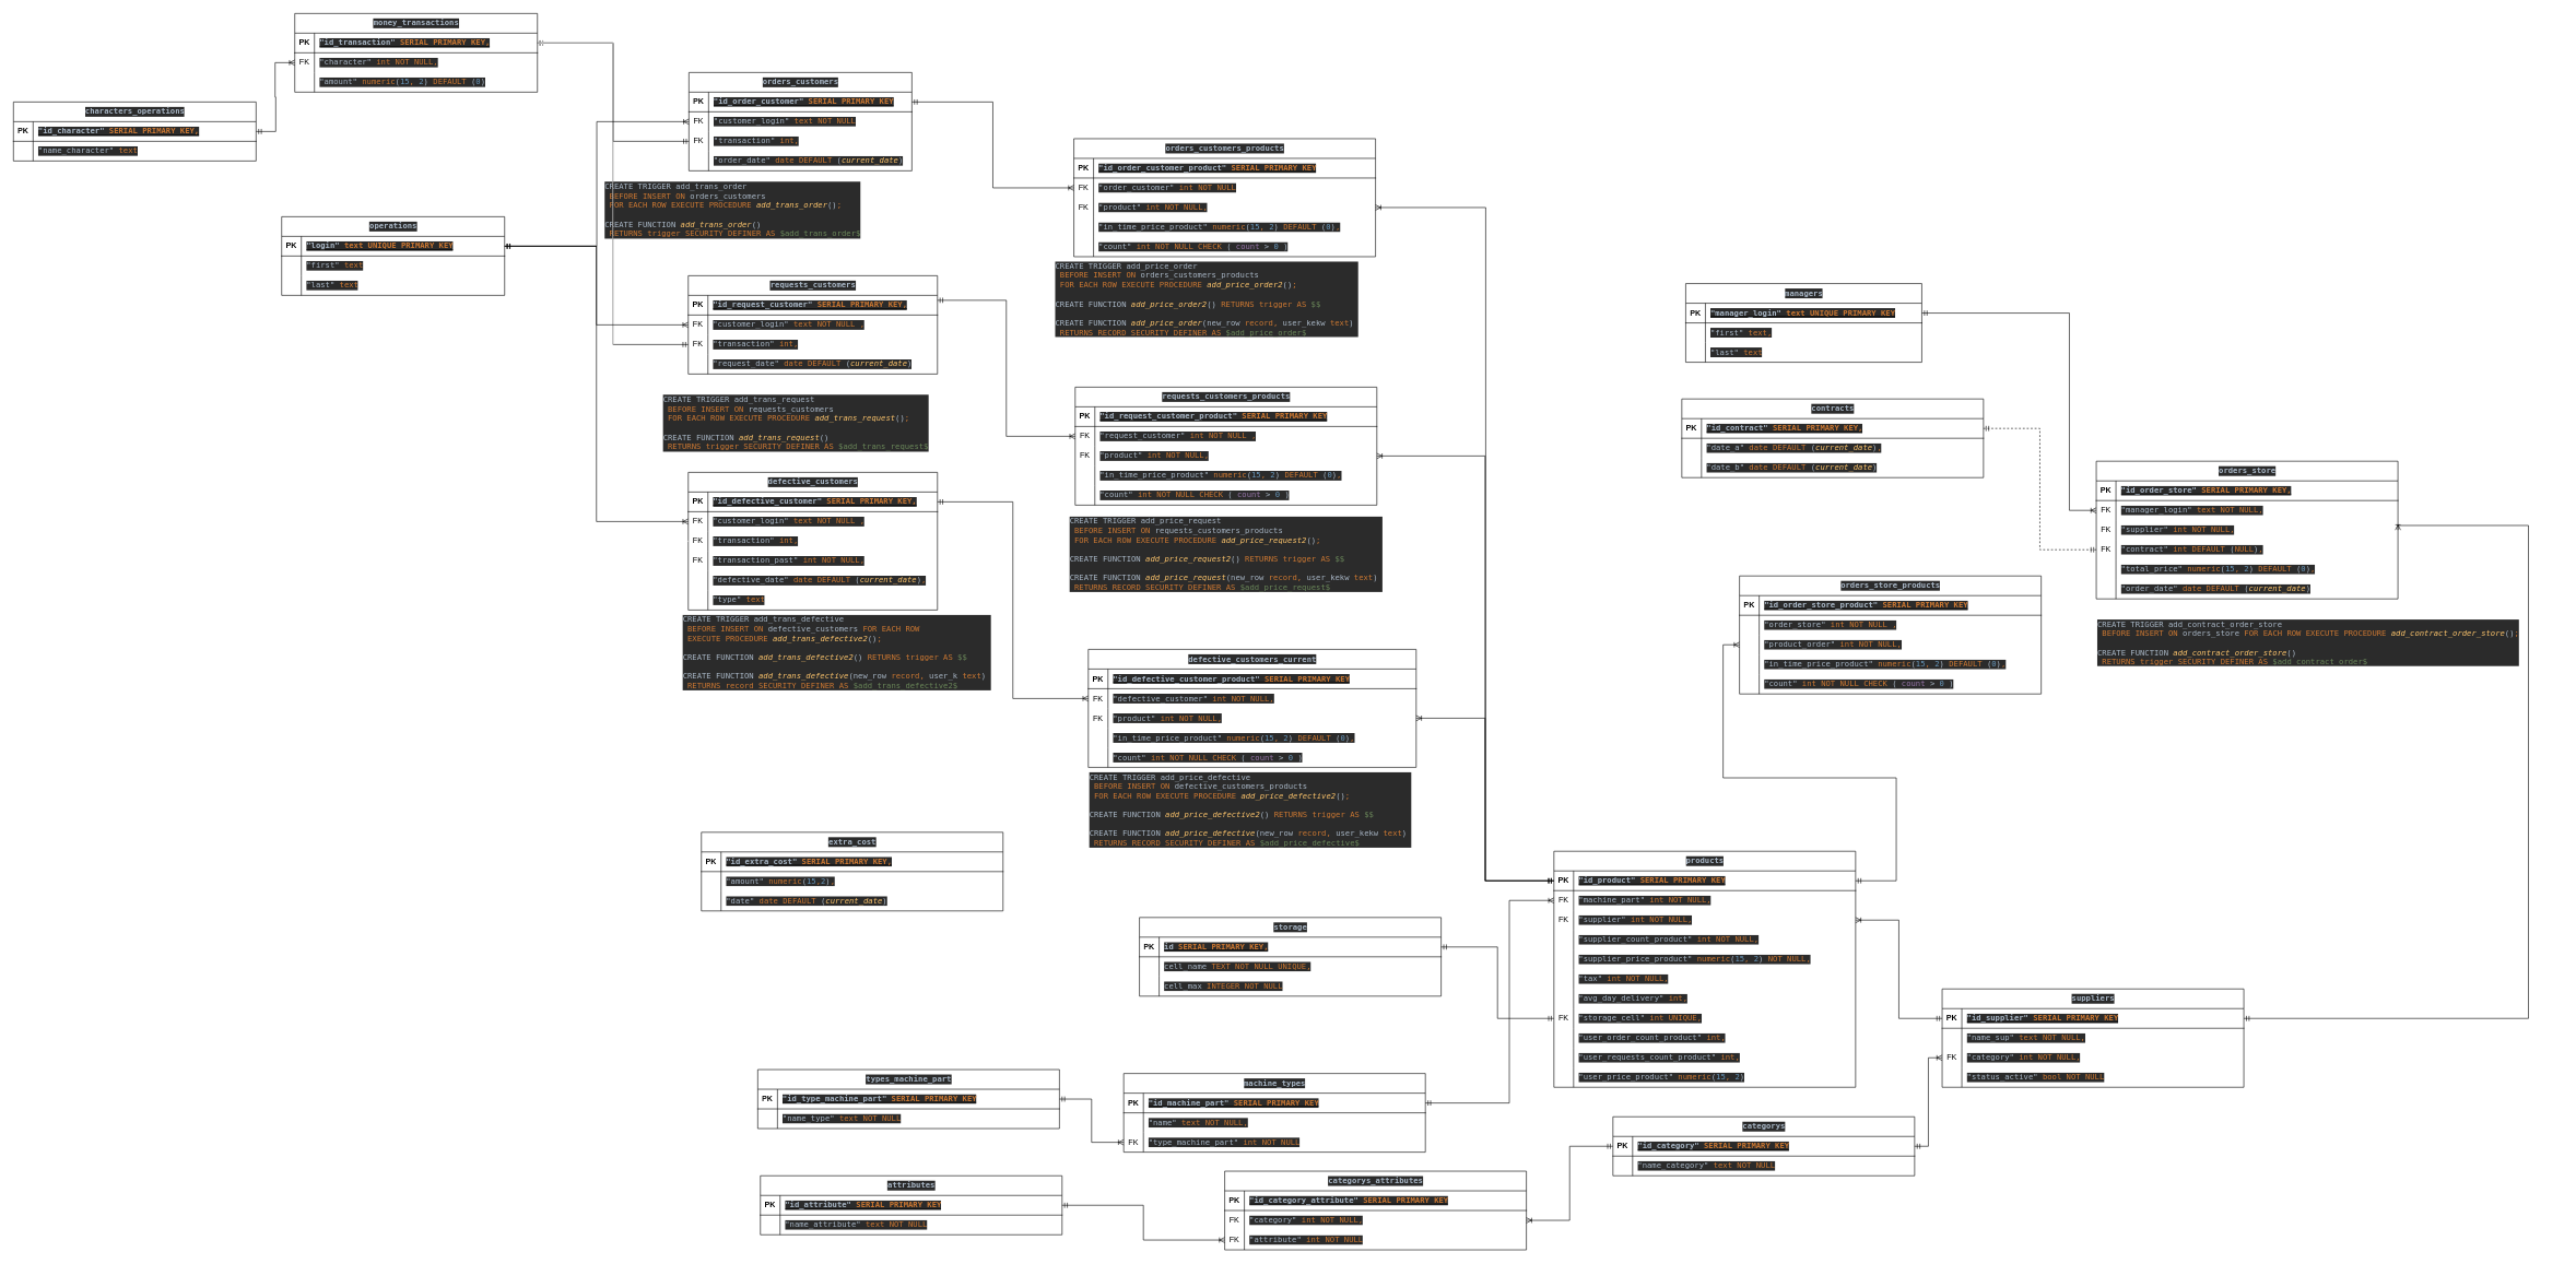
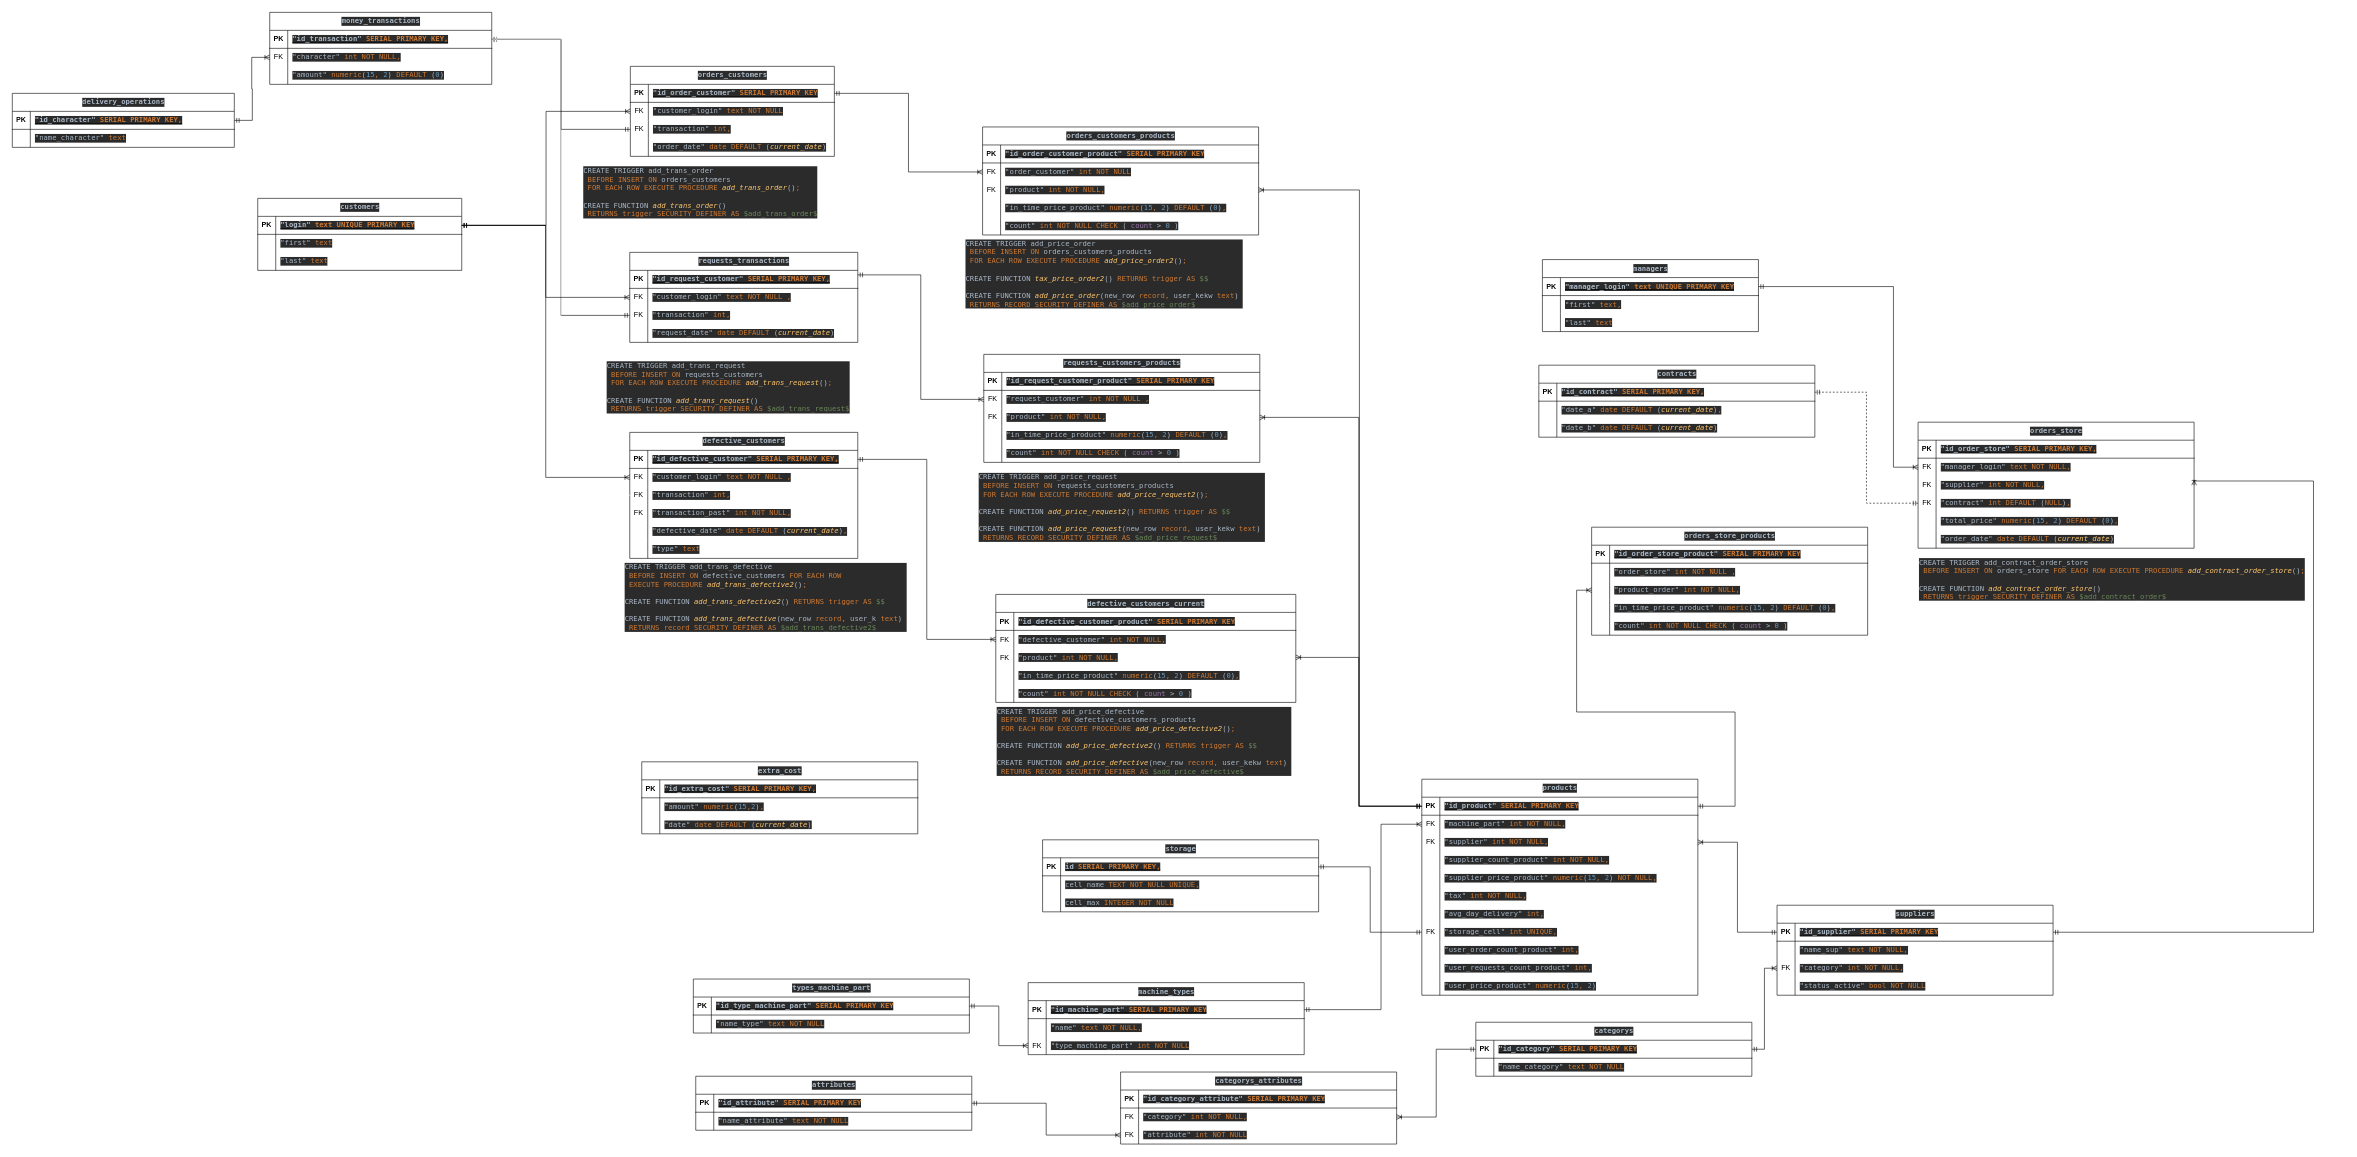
- <mxCell id="219" value="&lt;div style=&quot;background-color: rgb(43, 43, 43); color: rgb(169, 183, 198); font-family: &amp;quot;JetBrains Mono&amp;quot;, monospace;&quot;&gt;&lt;div style=&quot;&quot;&gt;&lt;div style=&quot;&quot;&gt;&lt;div style=&quot;&quot;&gt;characters_operations&lt;/div&gt;&lt;/div&gt;&lt;/div&gt;&lt;/div&gt;" style="shape=table;startSize=30;container=1;collapsible=1;childLayout=tableLayout;fixedRows=1;rowLines=0;fontStyle=1;align=center;resizeLast=1;html=1;" parent="1" vertex="1"><mxGeometry x="20" y="155" width="370" height="90" as="geometry" /></mxCell>
+ <mxCell id="219" value="&lt;div style=&quot;background-color: rgb(43, 43, 43); color: rgb(169, 183, 198); font-family: &amp;quot;JetBrains Mono&amp;quot;, monospace;&quot;&gt;&lt;div style=&quot;&quot;&gt;&lt;div style=&quot;&quot;&gt;&lt;div style=&quot;&quot;&gt;delivery_operations&lt;/div&gt;&lt;/div&gt;&lt;/div&gt;&lt;/div&gt;" style="shape=table;startSize=30;container=1;collapsible=1;childLayout=tableLayout;fixedRows=1;rowLines=0;fontStyle=1;align=center;resizeLast=1;html=1;" parent="1" vertex="1"><mxGeometry x="20" y="155" width="370" height="90" as="geometry" /></mxCell>
- <mxCell id="25" value="&lt;div style=&quot;background-color: rgb(43, 43, 43); color: rgb(169, 183, 198); font-family: &amp;quot;JetBrains Mono&amp;quot;, monospace;&quot;&gt;&lt;div style=&quot;&quot;&gt;CREATE TRIGGER add_trans_order&lt;br&gt;&lt;span style=&quot;color:#cc7832;&quot;&gt;&lt;span style=&quot;white-space: pre;&quot;&gt; &lt;/span&gt;BEFORE INSERT ON &lt;/span&gt;orders_customers&amp;nbsp;&lt;/div&gt;&lt;div style=&quot;&quot;&gt;&lt;span style=&quot;color:#cc7832;&quot;&gt;&lt;span style=&quot;white-space: pre;&quot;&gt; &lt;/span&gt;FOR EACH ROW EXECUTE PROCEDURE &lt;/span&gt;&lt;span style=&quot;color:#ffc66d;font-style:italic;&quot;&gt;add_trans_order&lt;/span&gt;()&lt;span style=&quot;color:#cc7832;&quot;&gt;;&lt;/span&gt;&lt;/div&gt;&lt;div style=&quot;&quot;&gt;&lt;span style=&quot;color:#cc7832;&quot;&gt;&lt;br&gt;&lt;/span&gt;&lt;/div&gt;&lt;div style=&quot;&quot;&gt;&lt;div style=&quot;&quot;&gt;CREATE FUNCTION &lt;span style=&quot;color:#ffc66d;font-style:italic;&quot;&gt;add_trans_order&lt;/span&gt;()&amp;nbsp;&lt;/div&gt;&lt;div style=&quot;&quot;&gt;&lt;span style=&quot;color:#cc7832;&quot;&gt;&lt;span style=&quot;white-space: pre;&quot;&gt; &lt;/span&gt;RETURNS trigger SECURITY DEFINER AS &lt;/span&gt;&lt;span style=&quot;color:#6a8759;&quot;&gt;$add_trans_order$&lt;/span&gt;&lt;/div&gt;&lt;/div&gt;&lt;/div&gt;" style="text;html=1;align=left;verticalAlign=middle;resizable=0;points=[];autosize=1;strokeColor=none;fillColor=none;" parent="1" vertex="1"><mxGeometry x="920" y="270" width="460" height="100" as="geometry" /></mxCell>
+ <mxCell id="25" value="&lt;div style=&quot;background-color: rgb(43, 43, 43); color: rgb(169, 183, 198); font-family: &amp;quot;JetBrains Mono&amp;quot;, monospace;&quot;&gt;&lt;div style=&quot;&quot;&gt;CREATE TRIGGER add_trans_order&lt;br&gt;&lt;span style=&quot;color:#cc7832;&quot;&gt;&lt;span style=&quot;white-space: pre;&quot;&gt; &lt;/span&gt;BEFORE INSERT ON &lt;/span&gt;orders_customers&amp;nbsp;&lt;/div&gt;&lt;div style=&quot;&quot;&gt;&lt;span style=&quot;color:#cc7832;&quot;&gt;&lt;span style=&quot;white-space: pre;&quot;&gt; &lt;/span&gt;FOR EACH ROW EXECUTE PROCEDURE &lt;/span&gt;&lt;span style=&quot;color:#ffc66d;font-style:italic;&quot;&gt;add_trans_order&lt;/span&gt;()&lt;span style=&quot;color:#cc7832;&quot;&gt;;&lt;/span&gt;&lt;/div&gt;&lt;div style=&quot;&quot;&gt;&lt;span style=&quot;color:#cc7832;&quot;&gt;&lt;br&gt;&lt;/span&gt;&lt;/div&gt;&lt;div style=&quot;&quot;&gt;&lt;div style=&quot;&quot;&gt;CREATE FUNCTION &lt;span style=&quot;color:#ffc66d;font-style:italic;&quot;&gt;add_trans_order&lt;/span&gt;()&amp;nbsp;&lt;/div&gt;&lt;div style=&quot;&quot;&gt;&lt;span style=&quot;color:#cc7832;&quot;&gt;&lt;span style=&quot;white-space: pre;&quot;&gt; &lt;/span&gt;RETURNS trigger SECURITY DEFINER AS &lt;/span&gt;&lt;span style=&quot;color:#6a8759;&quot;&gt;$add_trans_order$&lt;/span&gt;&lt;/div&gt;&lt;/div&gt;&lt;/div&gt;" style="text;html=1;align=left;verticalAlign=middle;resizable=0;points=[];autosize=1;strokeColor=none;fillColor=none;" parent="1" vertex="1"><mxGeometry x="970" y="270" width="460" height="100" as="geometry" /></mxCell>
- <mxCell id="2" value="&lt;div style=&quot;background-color: rgb(43, 43, 43); color: rgb(169, 183, 198); font-family: &amp;quot;JetBrains Mono&amp;quot;, monospace;&quot;&gt;operations&lt;/div&gt;" style="shape=table;startSize=30;container=1;collapsible=1;childLayout=tableLayout;fixedRows=1;rowLines=0;fontStyle=1;align=center;resizeLast=1;html=1;" parent="1" vertex="1"><mxGeometry x="429" y="330" width="340" height="120" as="geometry" /></mxCell>
+ <mxCell id="2" value="&lt;div style=&quot;background-color: rgb(43, 43, 43); color: rgb(169, 183, 198); font-family: &amp;quot;JetBrains Mono&amp;quot;, monospace;&quot;&gt;customers&lt;/div&gt;" style="shape=table;startSize=30;container=1;collapsible=1;childLayout=tableLayout;fixedRows=1;rowLines=0;fontStyle=1;align=center;resizeLast=1;html=1;" parent="1" vertex="1"><mxGeometry x="429" y="330" width="340" height="120" as="geometry" /></mxCell>
- <mxCell id="141" value="&lt;div style=&quot;background-color: rgb(43, 43, 43); color: rgb(169, 183, 198); font-family: &amp;quot;JetBrains Mono&amp;quot;, monospace;&quot;&gt;&lt;div style=&quot;&quot;&gt;&lt;div style=&quot;&quot;&gt;requests_customers&lt;/div&gt;&lt;/div&gt;&lt;/div&gt;" style="shape=table;startSize=30;container=1;collapsible=1;childLayout=tableLayout;fixedRows=1;rowLines=0;fontStyle=1;align=center;resizeLast=1;html=1;" parent="1" vertex="1"><mxGeometry x="1049" width="380" height="150" as="geometry" y="420" /></mxCell>
+ <mxCell id="141" value="&lt;div style=&quot;background-color: rgb(43, 43, 43); color: rgb(169, 183, 198); font-family: &amp;quot;JetBrains Mono&amp;quot;, monospace;&quot;&gt;&lt;div style=&quot;&quot;&gt;&lt;div style=&quot;&quot;&gt;requests_transactions&lt;/div&gt;&lt;/div&gt;&lt;/div&gt;" style="shape=table;startSize=30;container=1;collapsible=1;childLayout=tableLayout;fixedRows=1;rowLines=0;fontStyle=1;align=center;resizeLast=1;html=1;" parent="1" vertex="1"><mxGeometry x="1049" width="380" height="150" as="geometry" y="420" /></mxCell>
- <mxCell id="42" value="&lt;div style=&quot;background-color: rgb(43, 43, 43); color: rgb(169, 183, 198); font-family: &amp;quot;JetBrains Mono&amp;quot;, monospace;&quot;&gt;&lt;div style=&quot;&quot;&gt;&lt;div style=&quot;&quot;&gt;CREATE TRIGGER add_price_order&lt;br&gt;&lt;span style=&quot;color:#cc7832;&quot;&gt;&lt;span style=&quot;white-space: pre;&quot;&gt; &lt;/span&gt;BEFORE INSERT ON &lt;/span&gt;orders_customers_products&amp;nbsp;&lt;/div&gt;&lt;div style=&quot;&quot;&gt;&lt;span style=&quot;color: rgb(204, 120, 50);&quot;&gt;&lt;span style=&quot;white-space: pre;&quot;&gt; &lt;/span&gt;FOR EACH ROW EXECUTE PROCEDURE &lt;/span&gt;&lt;span style=&quot;color: rgb(255, 198, 109); font-style: italic;&quot;&gt;add_price_order2&lt;/span&gt;()&lt;span style=&quot;color: rgb(204, 120, 50);&quot;&gt;;&lt;/span&gt;&lt;/div&gt;&lt;div style=&quot;&quot;&gt;&lt;span style=&quot;color:#cc7832;&quot;&gt;&lt;br&gt;&lt;/span&gt;&lt;/div&gt;&lt;div style=&quot;&quot;&gt;&lt;div style=&quot;&quot;&gt;CREATE FUNCTION &lt;span style=&quot;color:#ffc66d;font-style:italic;&quot;&gt;add_price_order2&lt;/span&gt;() &lt;span style=&quot;color:#cc7832;&quot;&gt;RETURNS trigger AS &lt;/span&gt;&lt;span style=&quot;color:#6a8759;&quot;&gt;$$&lt;/span&gt;&lt;/div&gt;&lt;div style=&quot;&quot;&gt;&lt;span style=&quot;color:#6a8759;&quot;&gt;&lt;br&gt;&lt;/span&gt;&lt;/div&gt;&lt;div style=&quot;&quot;&gt;&lt;div style=&quot;&quot;&gt;CREATE FUNCTION &lt;span style=&quot;color:#ffc66d;font-style:italic;&quot;&gt;add_price_order&lt;/span&gt;(new_row &lt;span style=&quot;color:#cc7832;&quot;&gt;record, &lt;/span&gt;user_kekw &lt;span style=&quot;color:#cc7832;&quot;&gt;text&lt;/span&gt;)&amp;nbsp;&lt;/div&gt;&lt;div style=&quot;&quot;&gt;&lt;span style=&quot;color:#cc7832;&quot;&gt;&lt;span style=&quot;white-space: pre;&quot;&gt; &lt;/span&gt;RETURNS RECORD SECURITY DEFINER AS &lt;/span&gt;&lt;span style=&quot;color:#6a8759;&quot;&gt;$add_price_order$&lt;/span&gt;&lt;/div&gt;&lt;/div&gt;&lt;/div&gt;&lt;/div&gt;&lt;/div&gt;" style="text;html=1;align=left;verticalAlign=middle;resizable=0;points=[];autosize=1;strokeColor=none;fillColor=none;" parent="1" vertex="1"><mxGeometry x="1607" y="391" width="480" height="130" as="geometry" /></mxCell>
+ <mxCell id="42" value="&lt;div style=&quot;background-color: rgb(43, 43, 43); color: rgb(169, 183, 198); font-family: &amp;quot;JetBrains Mono&amp;quot;, monospace;&quot;&gt;&lt;div style=&quot;&quot;&gt;&lt;div style=&quot;&quot;&gt;CREATE TRIGGER add_price_order&lt;br&gt;&lt;span style=&quot;color:#cc7832;&quot;&gt;&lt;span style=&quot;white-space: pre;&quot;&gt; &lt;/span&gt;BEFORE INSERT ON &lt;/span&gt;orders_customers_products&amp;nbsp;&lt;/div&gt;&lt;div style=&quot;&quot;&gt;&lt;span style=&quot;color: rgb(204, 120, 50);&quot;&gt;&lt;span style=&quot;white-space: pre;&quot;&gt; &lt;/span&gt;FOR EACH ROW EXECUTE PROCEDURE &lt;/span&gt;&lt;span style=&quot;color: rgb(255, 198, 109); font-style: italic;&quot;&gt;add_price_order2&lt;/span&gt;()&lt;span style=&quot;color: rgb(204, 120, 50);&quot;&gt;;&lt;/span&gt;&lt;/div&gt;&lt;div style=&quot;&quot;&gt;&lt;span style=&quot;color:#cc7832;&quot;&gt;&lt;br&gt;&lt;/span&gt;&lt;/div&gt;&lt;div style=&quot;&quot;&gt;&lt;div style=&quot;&quot;&gt;CREATE FUNCTION &lt;span style=&quot;color:#ffc66d;font-style:italic;&quot;&gt;tax_price_order2&lt;/span&gt;() &lt;span style=&quot;color:#cc7832;&quot;&gt;RETURNS trigger AS &lt;/span&gt;&lt;span style=&quot;color:#6a8759;&quot;&gt;$$&lt;/span&gt;&lt;/div&gt;&lt;div style=&quot;&quot;&gt;&lt;span style=&quot;color:#6a8759;&quot;&gt;&lt;br&gt;&lt;/span&gt;&lt;/div&gt;&lt;div style=&quot;&quot;&gt;&lt;div style=&quot;&quot;&gt;CREATE FUNCTION &lt;span style=&quot;color:#ffc66d;font-style:italic;&quot;&gt;add_price_order&lt;/span&gt;(new_row &lt;span style=&quot;color:#cc7832;&quot;&gt;record, &lt;/span&gt;user_kekw &lt;span style=&quot;color:#cc7832;&quot;&gt;text&lt;/span&gt;)&amp;nbsp;&lt;/div&gt;&lt;div style=&quot;&quot;&gt;&lt;span style=&quot;color:#cc7832;&quot;&gt;&lt;span style=&quot;white-space: pre;&quot;&gt; &lt;/span&gt;RETURNS RECORD SECURITY DEFINER AS &lt;/span&gt;&lt;span style=&quot;color:#6a8759;&quot;&gt;$add_price_order$&lt;/span&gt;&lt;/div&gt;&lt;/div&gt;&lt;/div&gt;&lt;/div&gt;&lt;/div&gt;" style="text;html=1;align=left;verticalAlign=middle;resizable=0;points=[];autosize=1;strokeColor=none;fillColor=none;" parent="1" vertex="1"><mxGeometry x="1607" y="391" width="480" height="130" as="geometry" /></mxCell>
- <mxCell id="245" value="&lt;div style=&quot;background-color: rgb(43, 43, 43); color: rgb(169, 183, 198); font-family: &amp;quot;JetBrains Mono&amp;quot;, monospace;&quot;&gt;&lt;div style=&quot;&quot;&gt;CREATE TRIGGER add_contract_order_store&lt;br&gt;&lt;span style=&quot;color:#cc7832;&quot;&gt;&lt;span style=&quot;white-space: pre;&quot;&gt; &lt;/span&gt;BEFORE INSERT ON &lt;/span&gt;orders_store &lt;span style=&quot;color:#cc7832;&quot;&gt;FOR EACH ROW EXECUTE PROCEDURE &lt;/span&gt;&lt;span style=&quot;color:#ffc66d;font-style:italic;&quot;&gt;add_contract_order_store&lt;/span&gt;()&lt;span style=&quot;color:#cc7832;&quot;&gt;;&lt;/span&gt;&lt;/div&gt;&lt;div style=&quot;&quot;&gt;&lt;span style=&quot;color:#cc7832;&quot;&gt;&lt;br&gt;&lt;/span&gt;&lt;/div&gt;&lt;div style=&quot;&quot;&gt;&lt;div style=&quot;&quot;&gt;CREATE FUNCTION &lt;span style=&quot;color:#ffc66d;font-style:italic;&quot;&gt;add_contract_order_store&lt;/span&gt;()&amp;nbsp;&lt;/div&gt;&lt;div style=&quot;&quot;&gt;&lt;span style=&quot;color:#cc7832;&quot;&gt;&lt;span style=&quot;white-space: pre;&quot;&gt; &lt;/span&gt;RETURNS trigger SECURITY DEFINER AS &lt;/span&gt;&lt;span style=&quot;color:#6a8759;&quot;&gt;$add_contract_order$&lt;/span&gt;&lt;/div&gt;&lt;/div&gt;&lt;/div&gt;" style="text;html=1;align=left;verticalAlign=middle;resizable=0;points=[];autosize=1;strokeColor=none;fillColor=none;" parent="1" vertex="1"><mxGeometry x="3196" y="935" width="710" height="90" as="geometry" /></mxCell>
+ <mxCell id="245" value="&lt;div style=&quot;background-color: rgb(43, 43, 43); color: rgb(169, 183, 198); font-family: &amp;quot;JetBrains Mono&amp;quot;, monospace;&quot;&gt;&lt;div style=&quot;&quot;&gt;CREATE TRIGGER add_contract_order_store&lt;br&gt;&lt;span style=&quot;color:#cc7832;&quot;&gt;&lt;span style=&quot;white-space: pre;&quot;&gt; &lt;/span&gt;BEFORE INSERT ON &lt;/span&gt;orders_store &lt;span style=&quot;color:#cc7832;&quot;&gt;FOR EACH ROW EXECUTE PROCEDURE &lt;/span&gt;&lt;span style=&quot;color:#ffc66d;font-style:italic;&quot;&gt;add_contract_order_store&lt;/span&gt;()&lt;span style=&quot;color:#cc7832;&quot;&gt;;&lt;/span&gt;&lt;/div&gt;&lt;div style=&quot;&quot;&gt;&lt;span style=&quot;color:#cc7832;&quot;&gt;&lt;br&gt;&lt;/span&gt;&lt;/div&gt;&lt;div style=&quot;&quot;&gt;&lt;div style=&quot;&quot;&gt;CREATE FUNCTION &lt;span style=&quot;color:#ffc66d;font-style:italic;&quot;&gt;add_contract_order_store&lt;/span&gt;()&amp;nbsp;&lt;/div&gt;&lt;div style=&quot;&quot;&gt;&lt;span style=&quot;color:#cc7832;&quot;&gt;&lt;span style=&quot;white-space: pre;&quot;&gt; &lt;/span&gt;RETURNS trigger SECURITY DEFINER AS &lt;/span&gt;&lt;span style=&quot;color:#6a8759;&quot;&gt;$add_contract_order$&lt;/span&gt;&lt;/div&gt;&lt;/div&gt;&lt;/div&gt;" style="text;html=1;align=left;verticalAlign=middle;resizable=0;points=[];autosize=1;strokeColor=none;fillColor=none;" parent="1" vertex="1"><mxGeometry x="3196" y="920" width="710" height="90" as="geometry" /></mxCell>
